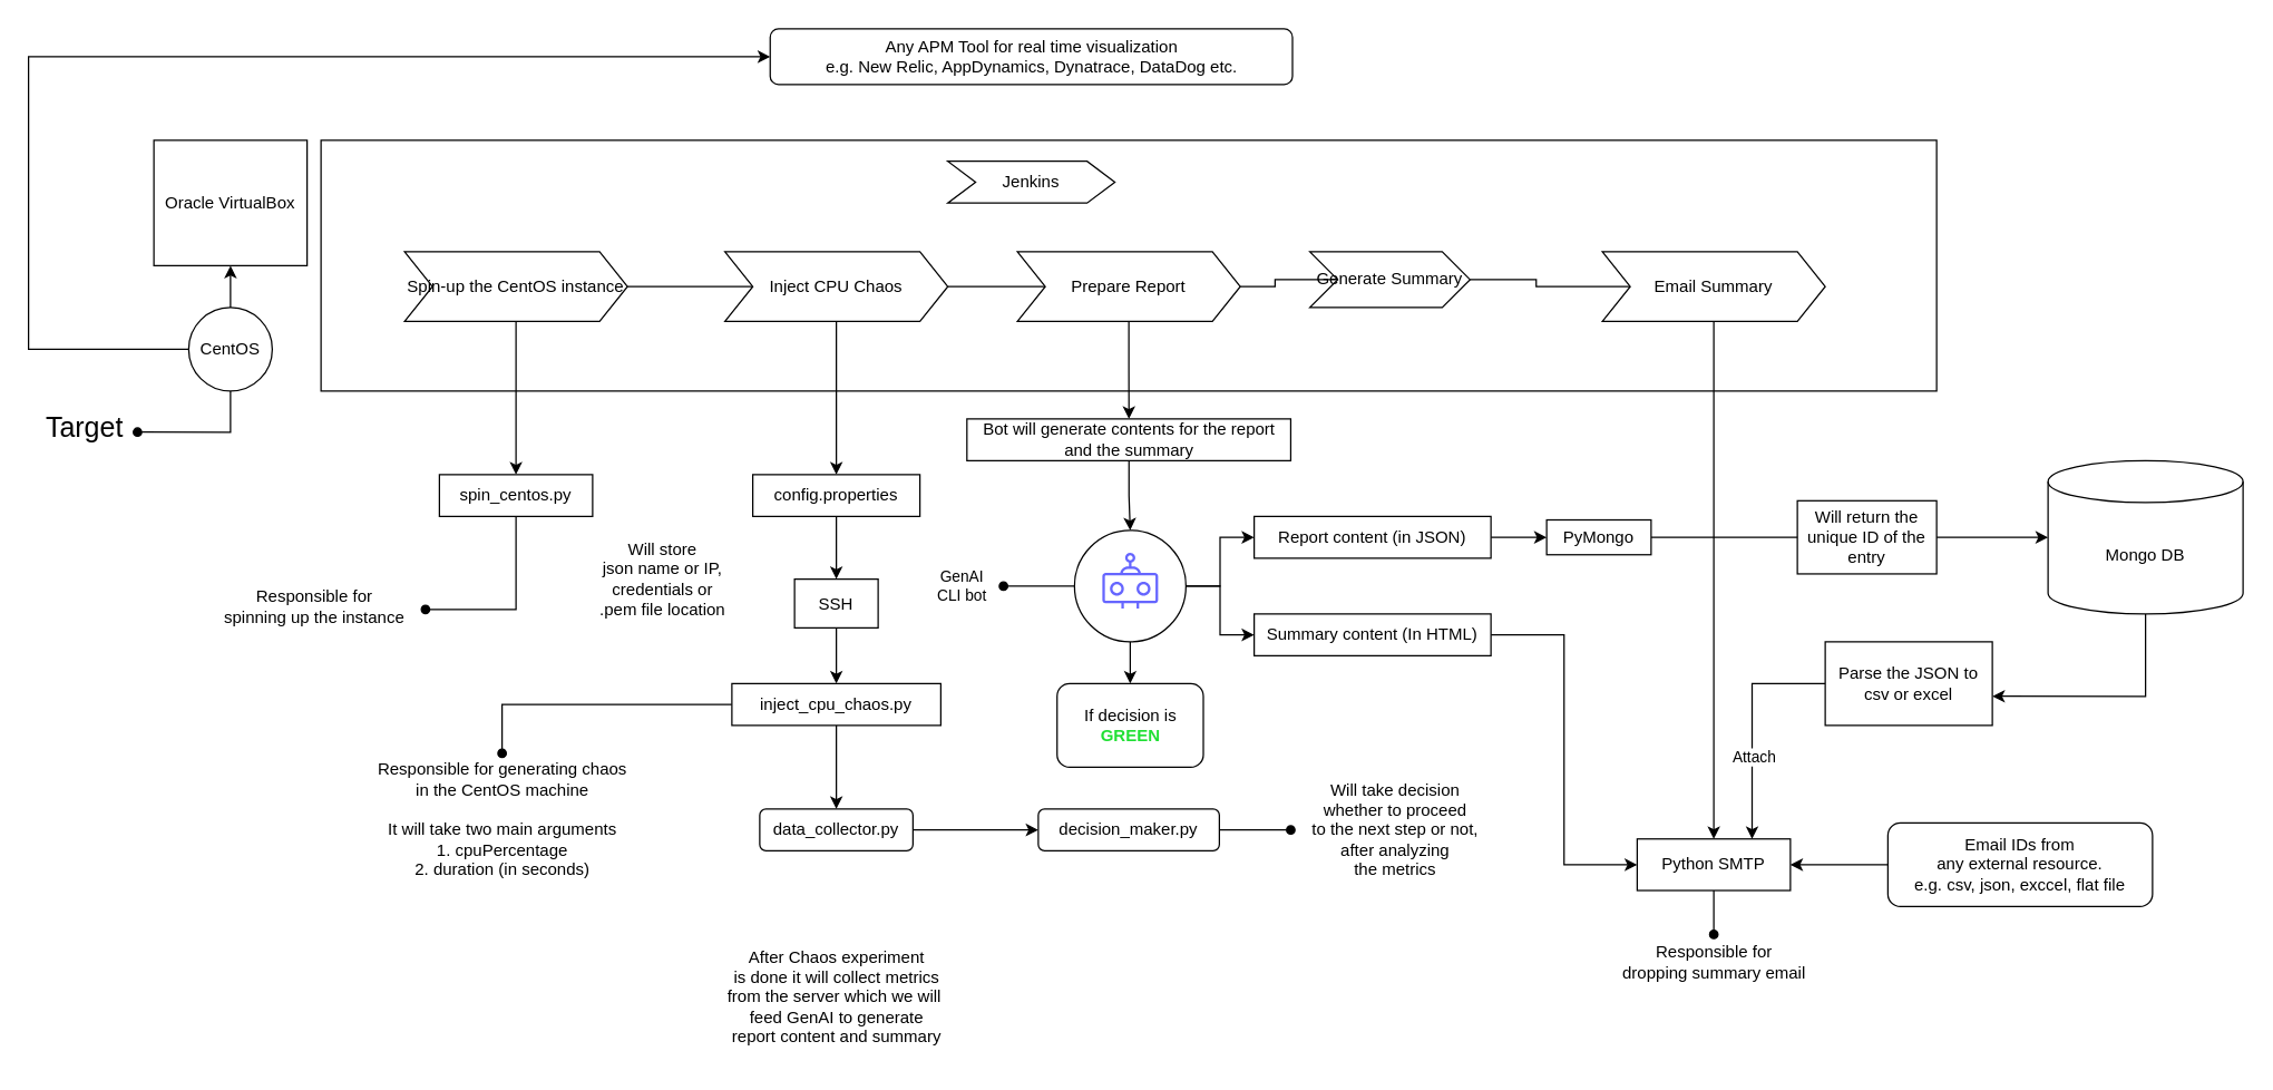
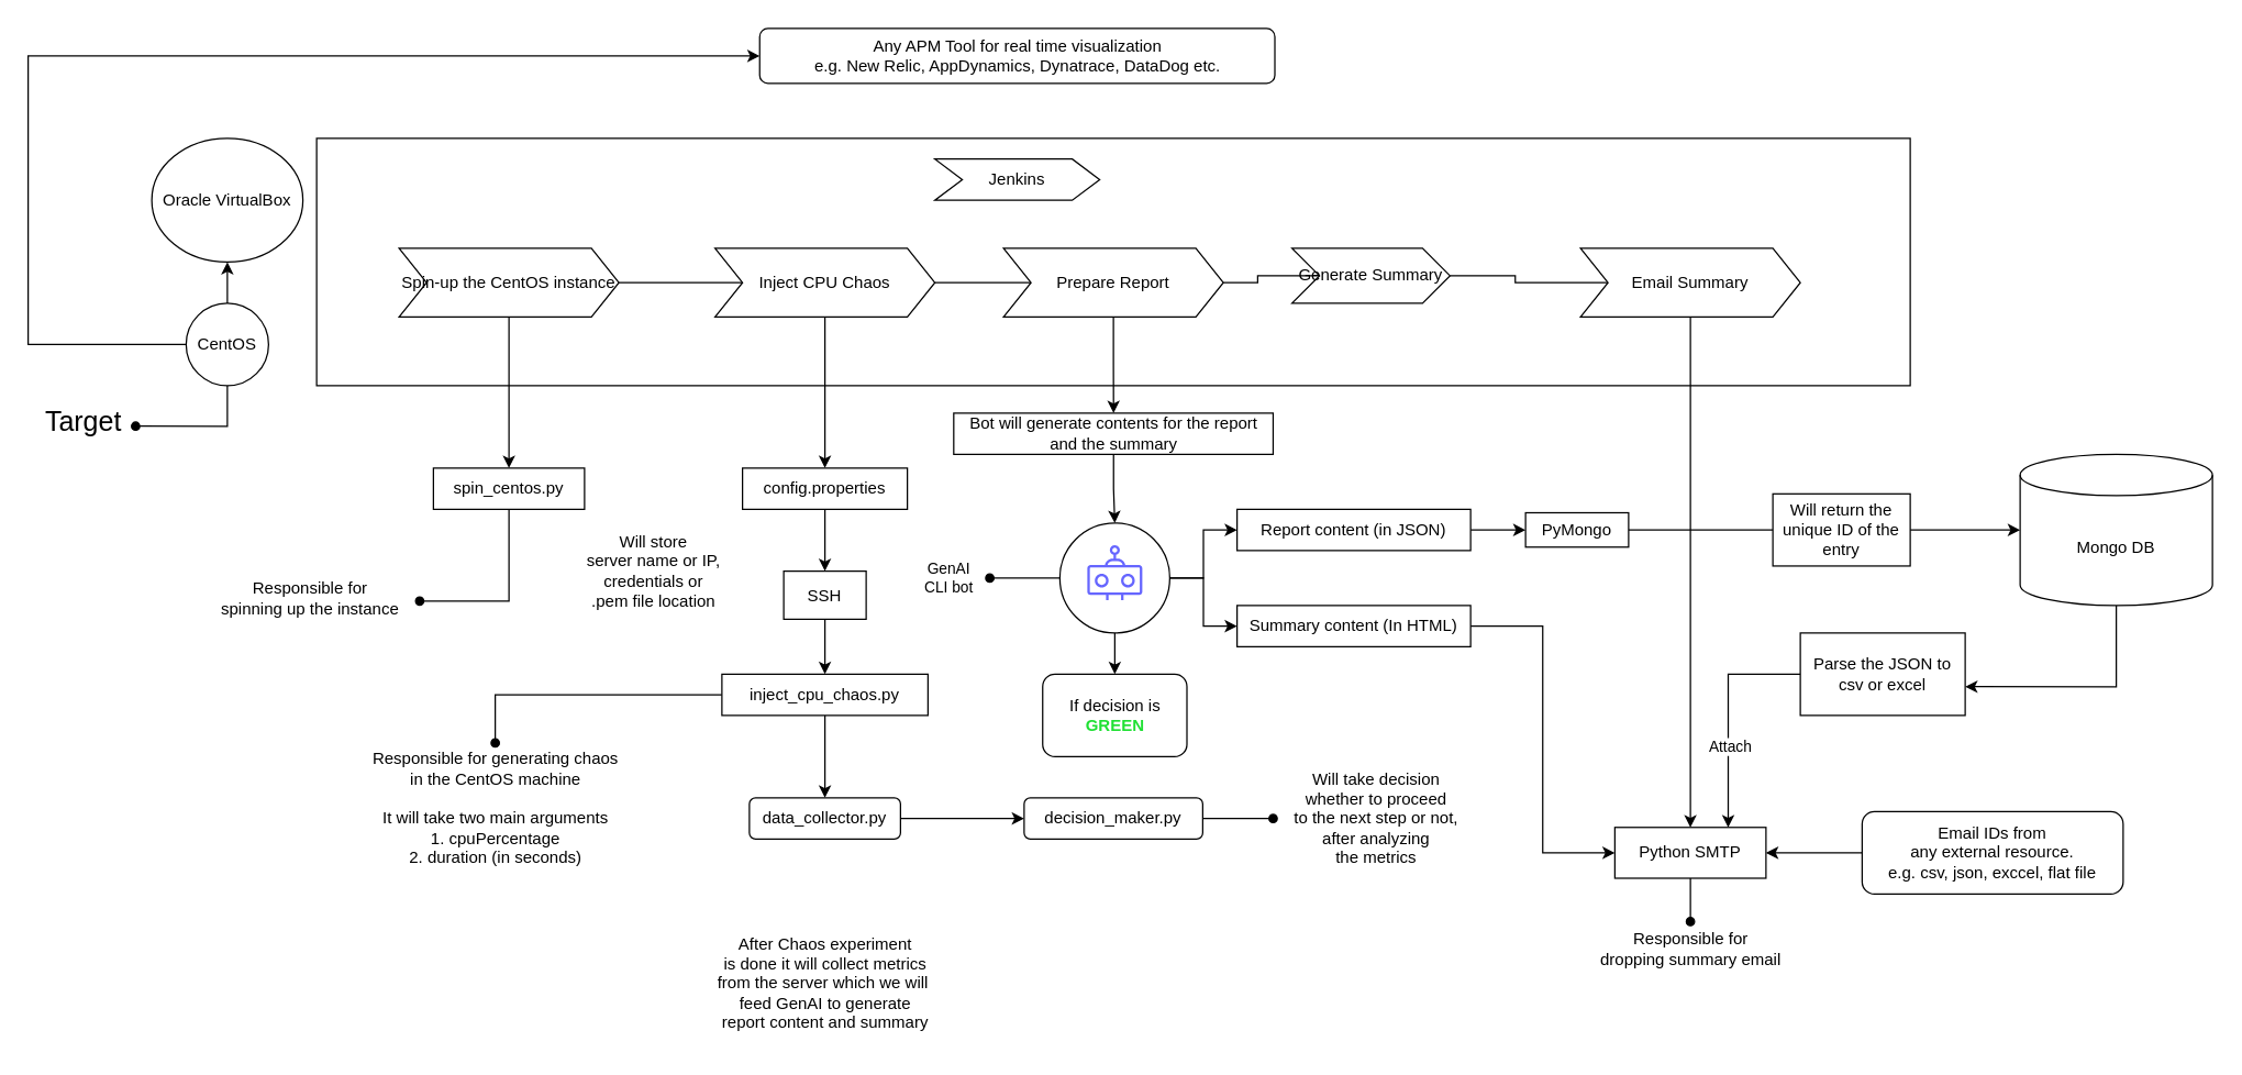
- <mxCell id="3" value="Oracle VirtualBox" style="rounded=0;whiteSpace=wrap;html=1;" vertex="1" parent="1"><mxGeometry x="110" y="100" width="110" height="90" as="geometry" /></mxCell>
+ <mxCell id="3" value="Oracle VirtualBox" style="ellipse;whiteSpace=wrap;html=1;" vertex="1" parent="1"><mxGeometry x="110" y="100" width="110" height="90" as="geometry" /></mxCell>
- <mxCell id="34" value="&lt;div&gt;Will store&lt;/div&gt;&lt;div&gt;json name or IP,&lt;/div&gt;&lt;div&gt;credentials or&lt;/div&gt;&lt;div&gt;.pem file location&lt;br&gt;&lt;/div&gt;" style="text;html=1;align=center;verticalAlign=middle;resizable=0;points=[];autosize=1;strokeColor=none;fillColor=none;" vertex="1" parent="1"><mxGeometry x="410" y="380" width="130" height="70" as="geometry" /></mxCell>
+ <mxCell id="34" value="&lt;div&gt;Will store&lt;/div&gt;&lt;div&gt;server name or IP,&lt;/div&gt;&lt;div&gt;credentials or&lt;/div&gt;&lt;div&gt;.pem file location&lt;br&gt;&lt;/div&gt;" style="text;html=1;align=center;verticalAlign=middle;resizable=0;points=[];autosize=1;strokeColor=none;fillColor=none;" vertex="1" parent="1"><mxGeometry x="410" y="380" width="130" height="70" as="geometry" /></mxCell>
